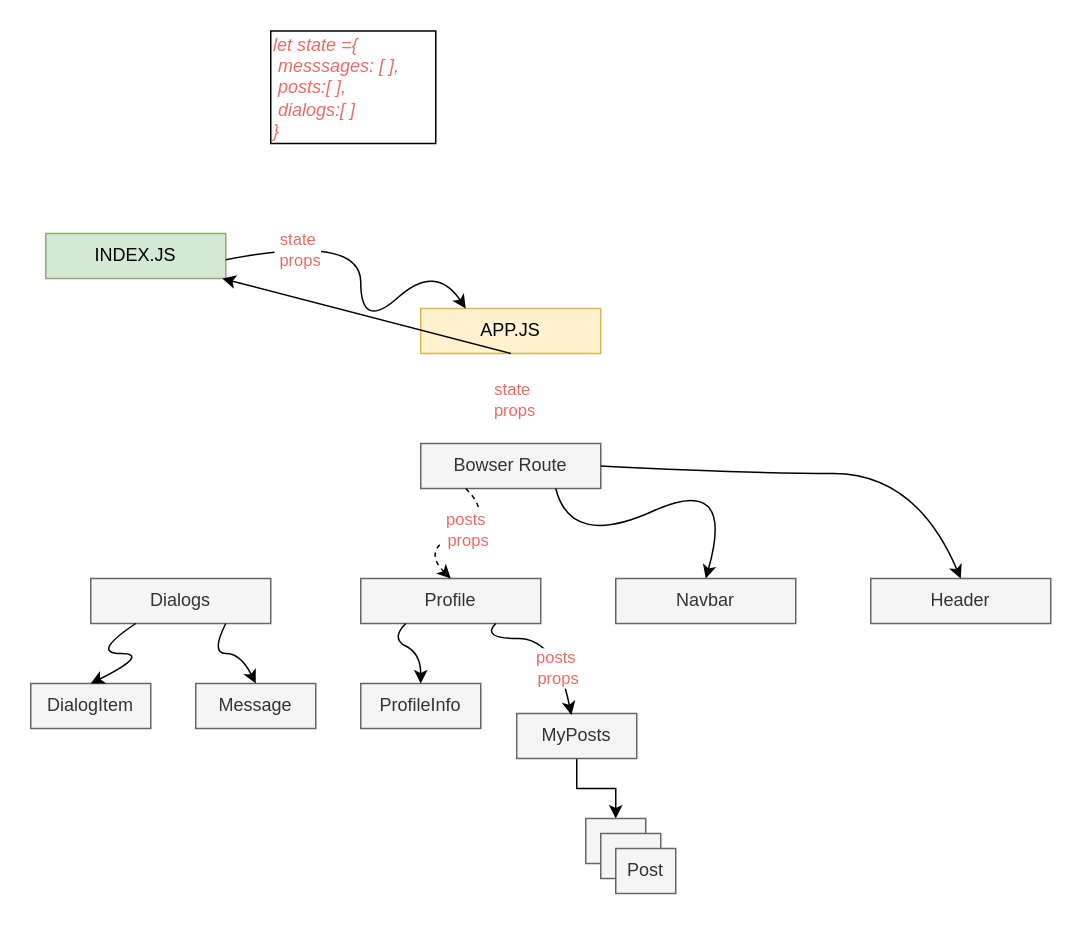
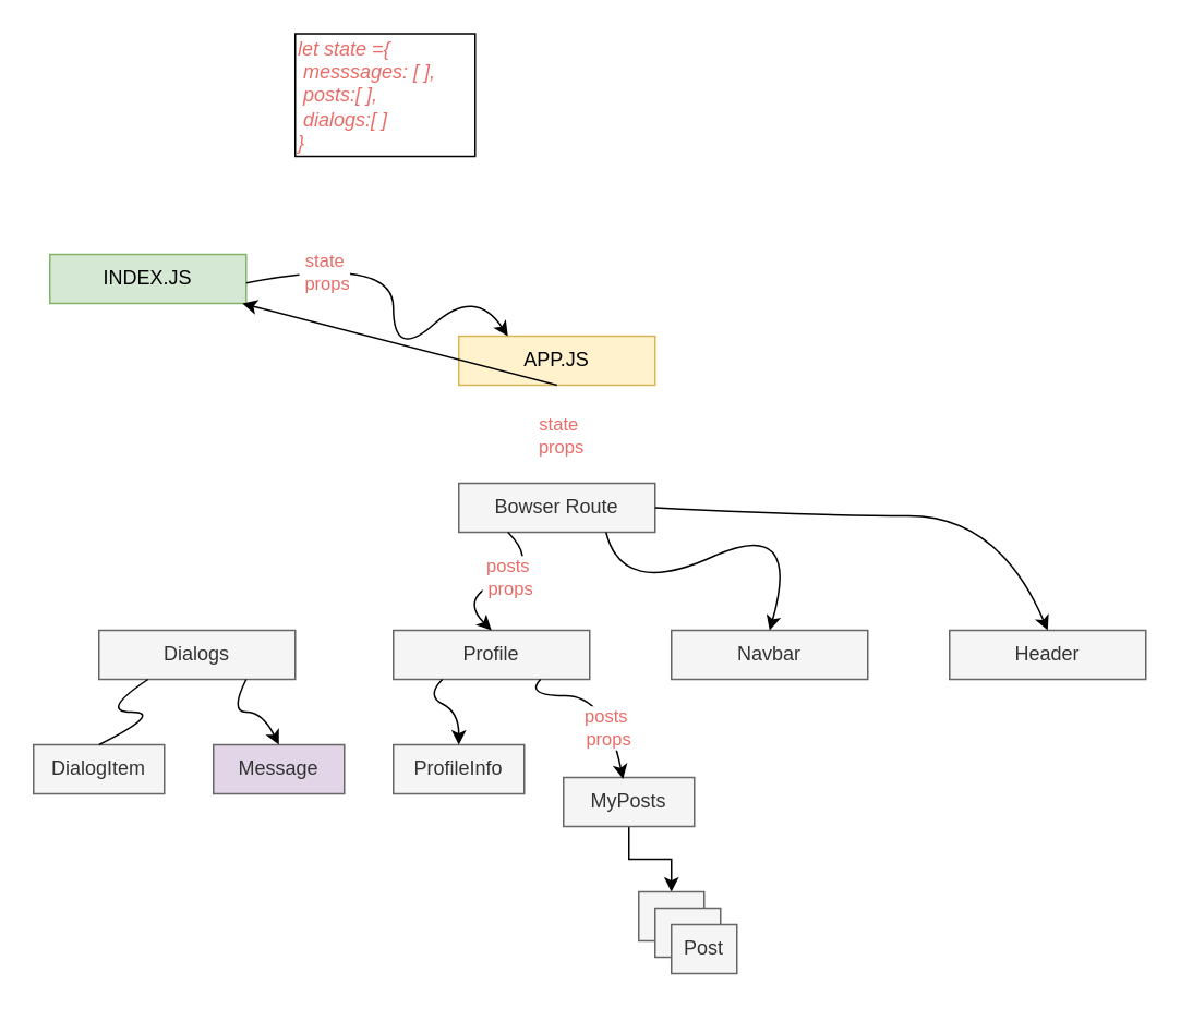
- <mxCell id="12" value="" style="curved=1;endArrow=classic;html=1;rounded=0;exitX=0.25;exitY=1;exitDx=0;exitDy=0;entryX=0.5;entryY=0;entryDx=0;entryDy=0;dashed=1;" parent="1" source="6" target="10" edge="1"><mxGeometry width="50" height="50" relative="1" as="geometry"><mxPoint x="290" y="320" as="sourcePoint" /><mxPoint x="130" y="395" as="targetPoint" /><Array as="points"><mxPoint x="330" y="345" /><mxPoint x="280" y="365" /></Array></mxGeometry></mxCell>
+ <mxCell id="12" value="" style="curved=1;endArrow=classic;html=1;rounded=0;exitX=0.25;exitY=1;exitDx=0;exitDy=0;entryX=0.5;entryY=0;entryDx=0;entryDy=0;" parent="1" source="6" target="10" edge="1"><mxGeometry width="50" height="50" relative="1" as="geometry"><mxPoint x="290" y="320" as="sourcePoint" /><mxPoint x="130" y="395" as="targetPoint" /><Array as="points"><mxPoint x="330" y="345" /><mxPoint x="280" y="365" /></Array></mxGeometry></mxCell>
- <mxCell id="24" value="" style="curved=1;endArrow=classic;html=1;rounded=0;exitX=0.25;exitY=1;exitDx=0;exitDy=0;entryX=0.5;entryY=0;entryDx=0;entryDy=0;" parent="1" source="7" target="17" edge="1"><mxGeometry width="50" height="50" relative="1" as="geometry"><mxPoint x="290" y="320" as="sourcePoint" /><mxPoint x="130" y="395" as="targetPoint" /><Array as="points"><mxPoint x="60" y="435" /><mxPoint x="100" y="435" /></Array></mxGeometry></mxCell>
+ <mxCell id="24" value="" style="curved=1;endArrow=none;html=1;rounded=0;exitX=0.25;exitY=1;exitDx=0;exitDy=0;entryX=0.5;entryY=0;entryDx=0;entryDy=0;" parent="1" source="7" target="17" edge="1"><mxGeometry width="50" height="50" relative="1" as="geometry"><mxPoint x="290" y="320" as="sourcePoint" /><mxPoint x="130" y="395" as="targetPoint" /><Array as="points"><mxPoint x="60" y="435" /><mxPoint x="100" y="435" /></Array></mxGeometry></mxCell>
- <mxCell id="16" value="Message" style="rounded=0;whiteSpace=wrap;html=1;fillColor=#f5f5f5;strokeColor=#666666;fontColor=#333333;" parent="1" vertex="1"><mxGeometry x="130" y="455" width="80" height="30" as="geometry" /></mxCell>
+ <mxCell id="16" value="Message" style="rounded=0;whiteSpace=wrap;html=1;fillColor=#e1d5e7;strokeColor=#666666;fontColor=#333333;" parent="1" vertex="1"><mxGeometry x="130" y="455" width="80" height="30" as="geometry" /></mxCell>
